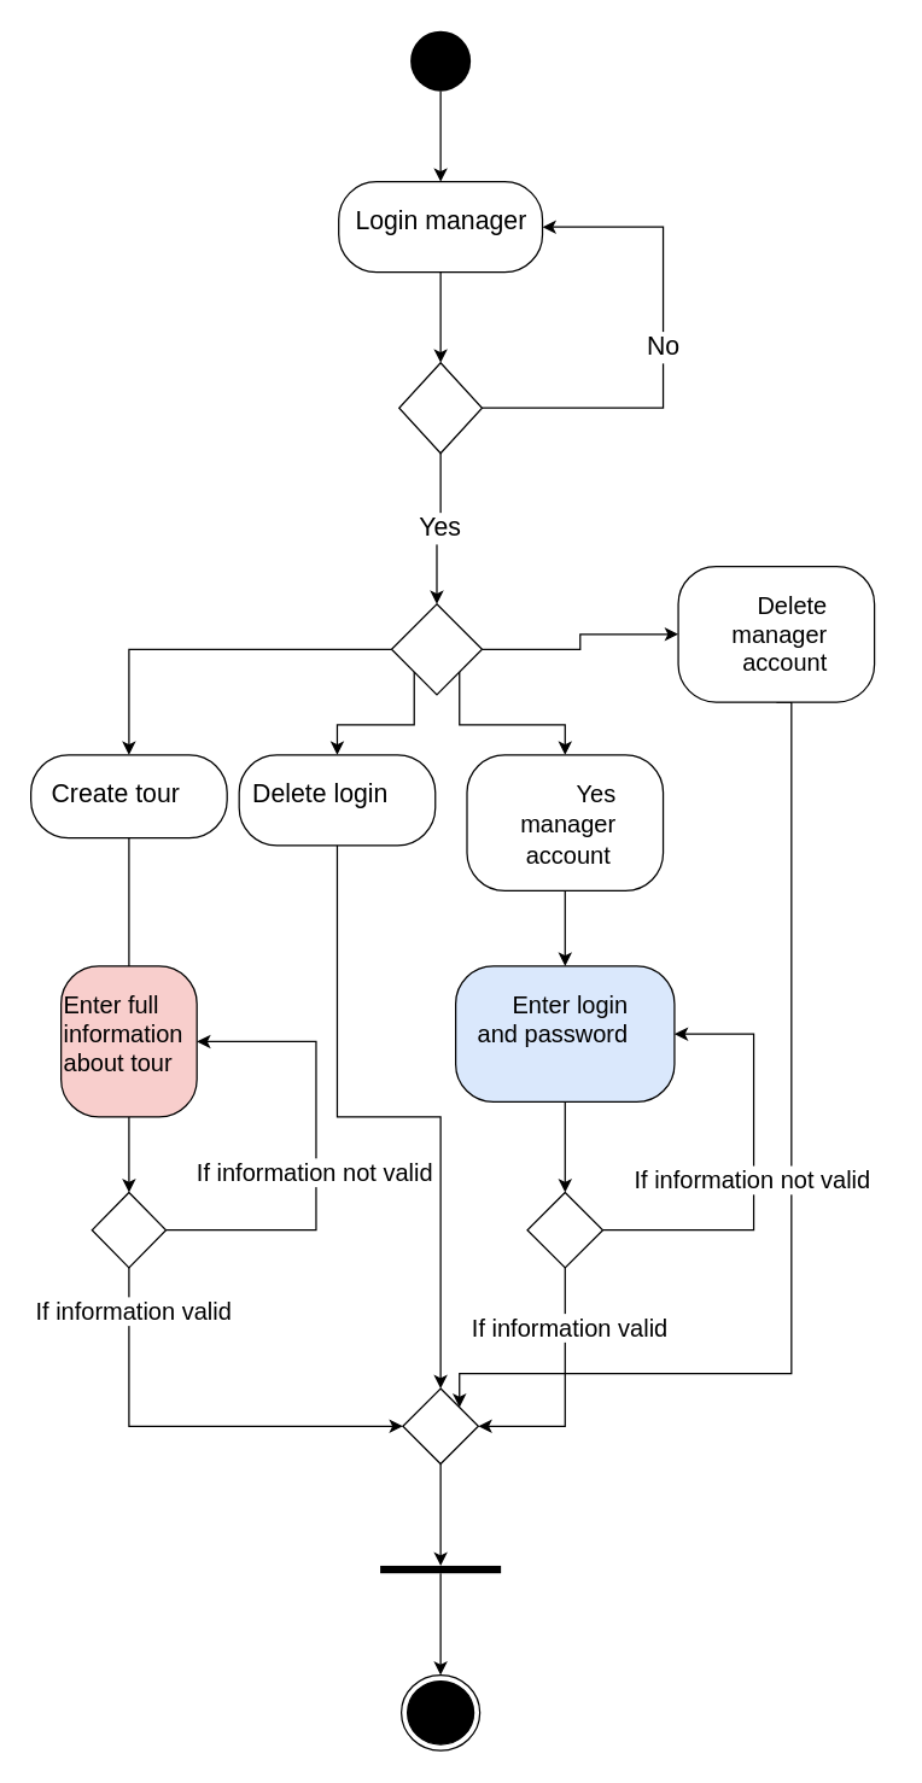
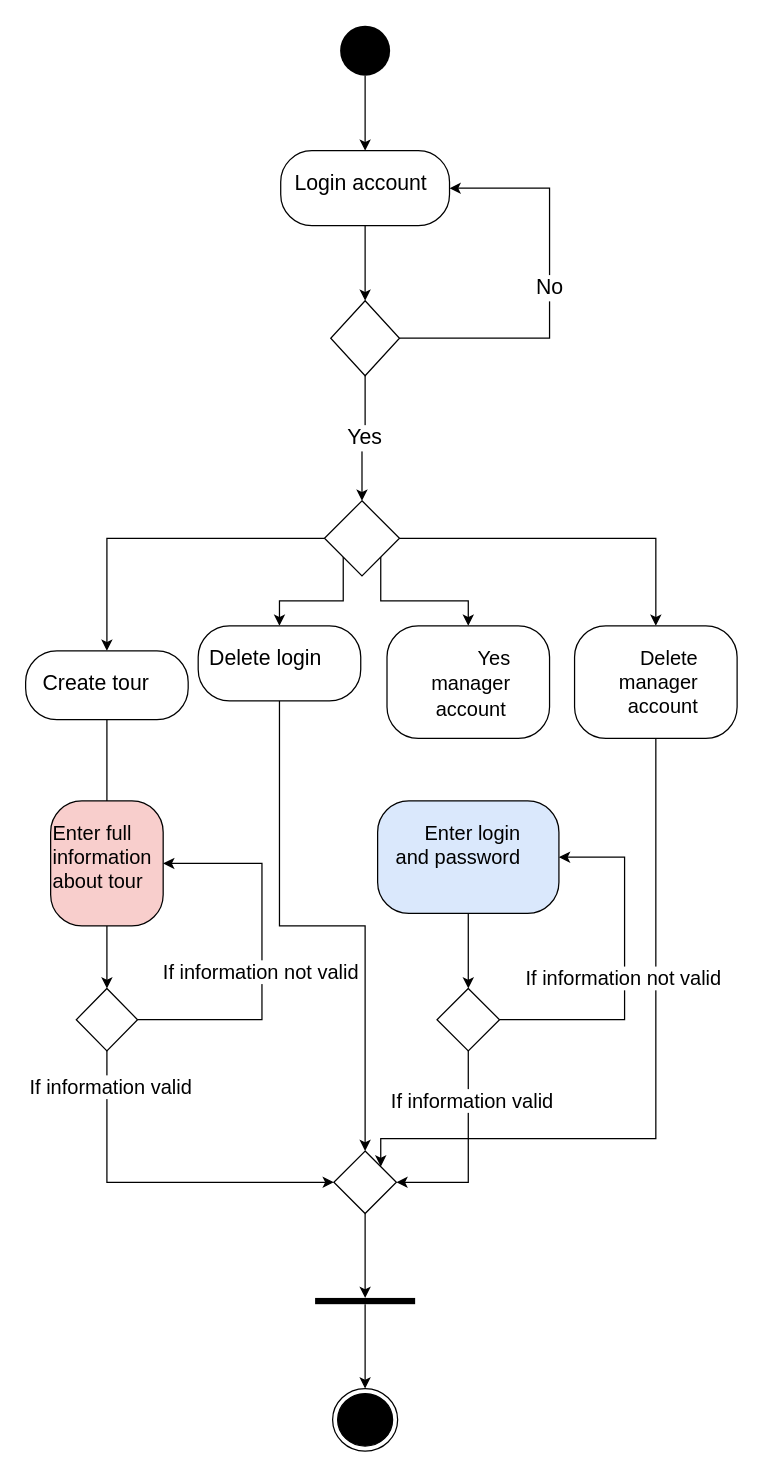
- <mxCell id="5" value="&lt;div&gt;&lt;span style=&quot;font-size: 17px&quot;&gt;&amp;nbsp; Login manager&lt;/span&gt;&lt;/div&gt;" style="html=1;align=left;verticalAlign=top;rounded=1;absoluteArcSize=1;arcSize=50;dashed=0;spacingTop=10;spacingRight=30;" parent="1" vertex="1"><mxGeometry x="224" y="120" width="135" height="60" as="geometry" /></mxCell>
+ <mxCell id="5" value="&lt;div&gt;&lt;span style=&quot;font-size: 17px&quot;&gt;&amp;nbsp; Login account&lt;/span&gt;&lt;/div&gt;" style="html=1;align=left;verticalAlign=top;rounded=1;absoluteArcSize=1;arcSize=50;dashed=0;spacingTop=10;spacingRight=30;" parent="1" vertex="1"><mxGeometry x="224" y="120" width="135" height="60" as="geometry" /></mxCell>
- <mxCell id="21" value="Delete &lt;br&gt;manager &lt;br&gt;account" style="html=1;align=right;verticalAlign=top;rounded=1;absoluteArcSize=1;arcSize=50;dashed=0;spacingTop=10;spacingRight=30;fontSize=16;" parent="1" vertex="1"><mxGeometry x="449" y="375" width="130" height="90" as="geometry" /></mxCell>
+ <mxCell id="21" value="Delete &lt;br&gt;manager &lt;br&gt;account" style="html=1;align=right;verticalAlign=top;rounded=1;absoluteArcSize=1;arcSize=50;dashed=0;spacingTop=10;spacingRight=30;fontSize=16;" parent="1" vertex="1"><mxGeometry x="459" y="500" width="130" height="90" as="geometry" /></mxCell>
- <mxCell id="15" value="&amp;nbsp; &amp;nbsp;Create tour" style="html=1;align=right;verticalAlign=top;rounded=1;absoluteArcSize=1;arcSize=50;dashed=0;spacingTop=10;spacingRight=30;fontSize=17;" parent="1" vertex="1"><mxGeometry x="20" y="500" width="130" height="55" as="geometry" /></mxCell>
+ <mxCell id="15" value="&amp;nbsp; &amp;nbsp;Create tour" style="html=1;align=right;verticalAlign=top;rounded=1;absoluteArcSize=1;arcSize=50;dashed=0;spacingTop=10;spacingRight=30;fontSize=17;" parent="1" vertex="1"><mxGeometry x="20" y="520" width="130" height="55" as="geometry" /></mxCell>
- <mxCell id="18" style="edgeStyle=orthogonalEdgeStyle;rounded=0;orthogonalLoop=1;jettySize=auto;html=1;exitX=0.5;exitY=1;exitDx=0;exitDy=0;entryX=0.5;entryY=0;entryDx=0;entryDy=0;fontSize=16;" parent="1" source="19" target="25" edge="1"><mxGeometry relative="1" as="geometry" /></mxCell>
